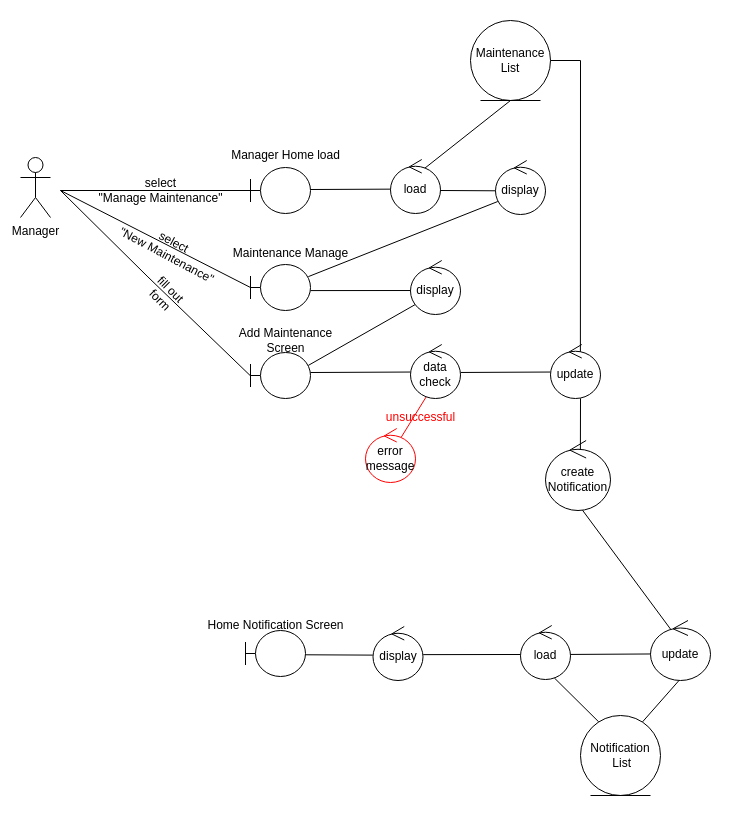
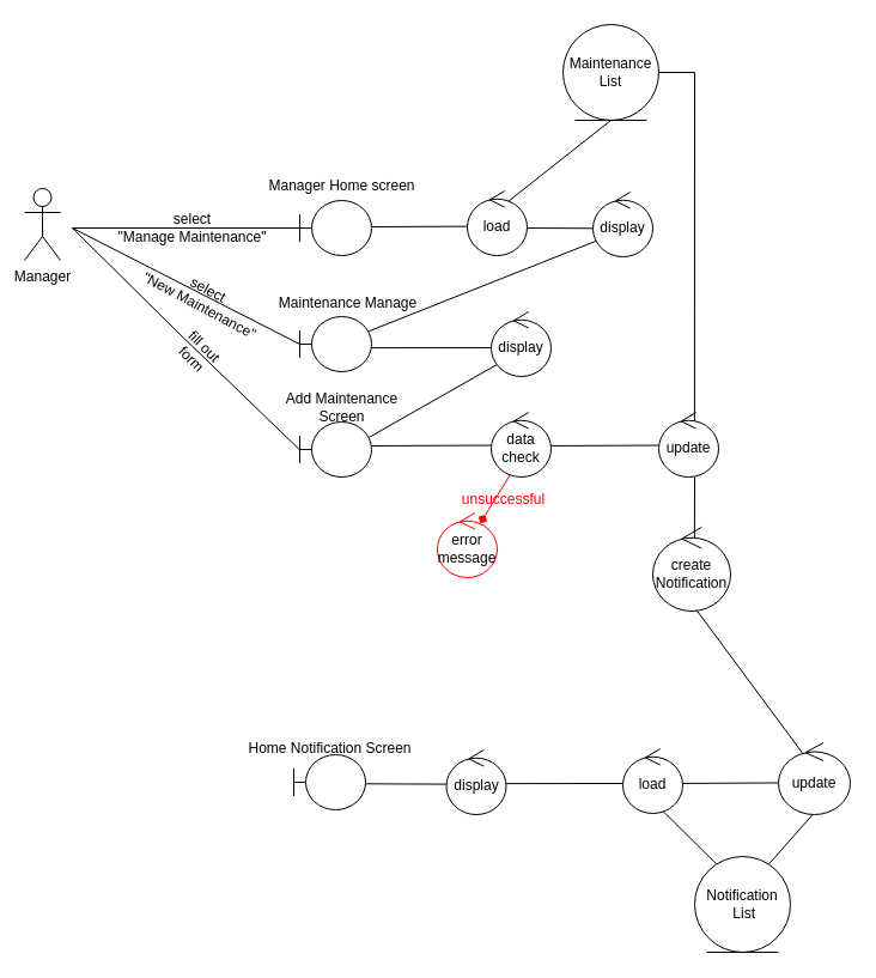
- <mxCell id="7" value="Manager Home load" style="text;html=1;align=center;verticalAlign=middle;resizable=0;points=[];autosize=1;strokeColor=none;fillColor=none;" parent="1" vertex="1"><mxGeometry x="210" y="140" width="150" height="30" as="geometry" /></mxCell>
+ <mxCell id="7" value="Manager Home screen" style="text;html=1;align=center;verticalAlign=middle;resizable=0;points=[];autosize=1;strokeColor=none;fillColor=none;" parent="1" vertex="1"><mxGeometry x="210" y="140" width="150" height="30" as="geometry" /></mxCell>
- <mxCell id="48" value="" style="endArrow=none;html=1;rounded=0;exitX=0.312;exitY=0.972;exitDx=0;exitDy=0;exitPerimeter=0;entryX=0.715;entryY=0.161;entryDx=0;entryDy=0;entryPerimeter=0;strokeColor=#FF0000;" parent="1" source="18" target="24" edge="1"><mxGeometry width="50" height="50" relative="1" as="geometry"><mxPoint x="420" y="382" as="sourcePoint" /><mxPoint x="320" y="382" as="targetPoint" /></mxGeometry></mxCell>
+ <mxCell id="48" value="" style="endArrow=diamond;html=1;rounded=0;exitX=0.312;exitY=0.972;exitDx=0;exitDy=0;exitPerimeter=0;entryX=0.715;entryY=0.161;entryDx=0;entryDy=0;entryPerimeter=0;strokeColor=#FF0000;" parent="1" source="18" target="24" edge="1"><mxGeometry width="50" height="50" relative="1" as="geometry"><mxPoint x="420" y="382" as="sourcePoint" /><mxPoint x="320" y="382" as="targetPoint" /></mxGeometry></mxCell>
